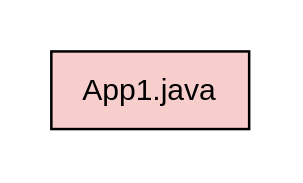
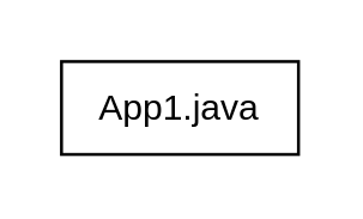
- <mxCell id="2" value="App1.java" style="rounded=0;whiteSpace=wrap;html=1;fillColor=#f8cecc;" vertex="1" parent="1"><mxGeometry x="20" y="20" width="79" height="31" as="geometry" /></mxCell>
+ <mxCell id="2" value="App1.java" style="rounded=0;whiteSpace=wrap;html=1;" vertex="1" parent="1"><mxGeometry x="20" y="20" width="79" height="31" as="geometry" /></mxCell>
